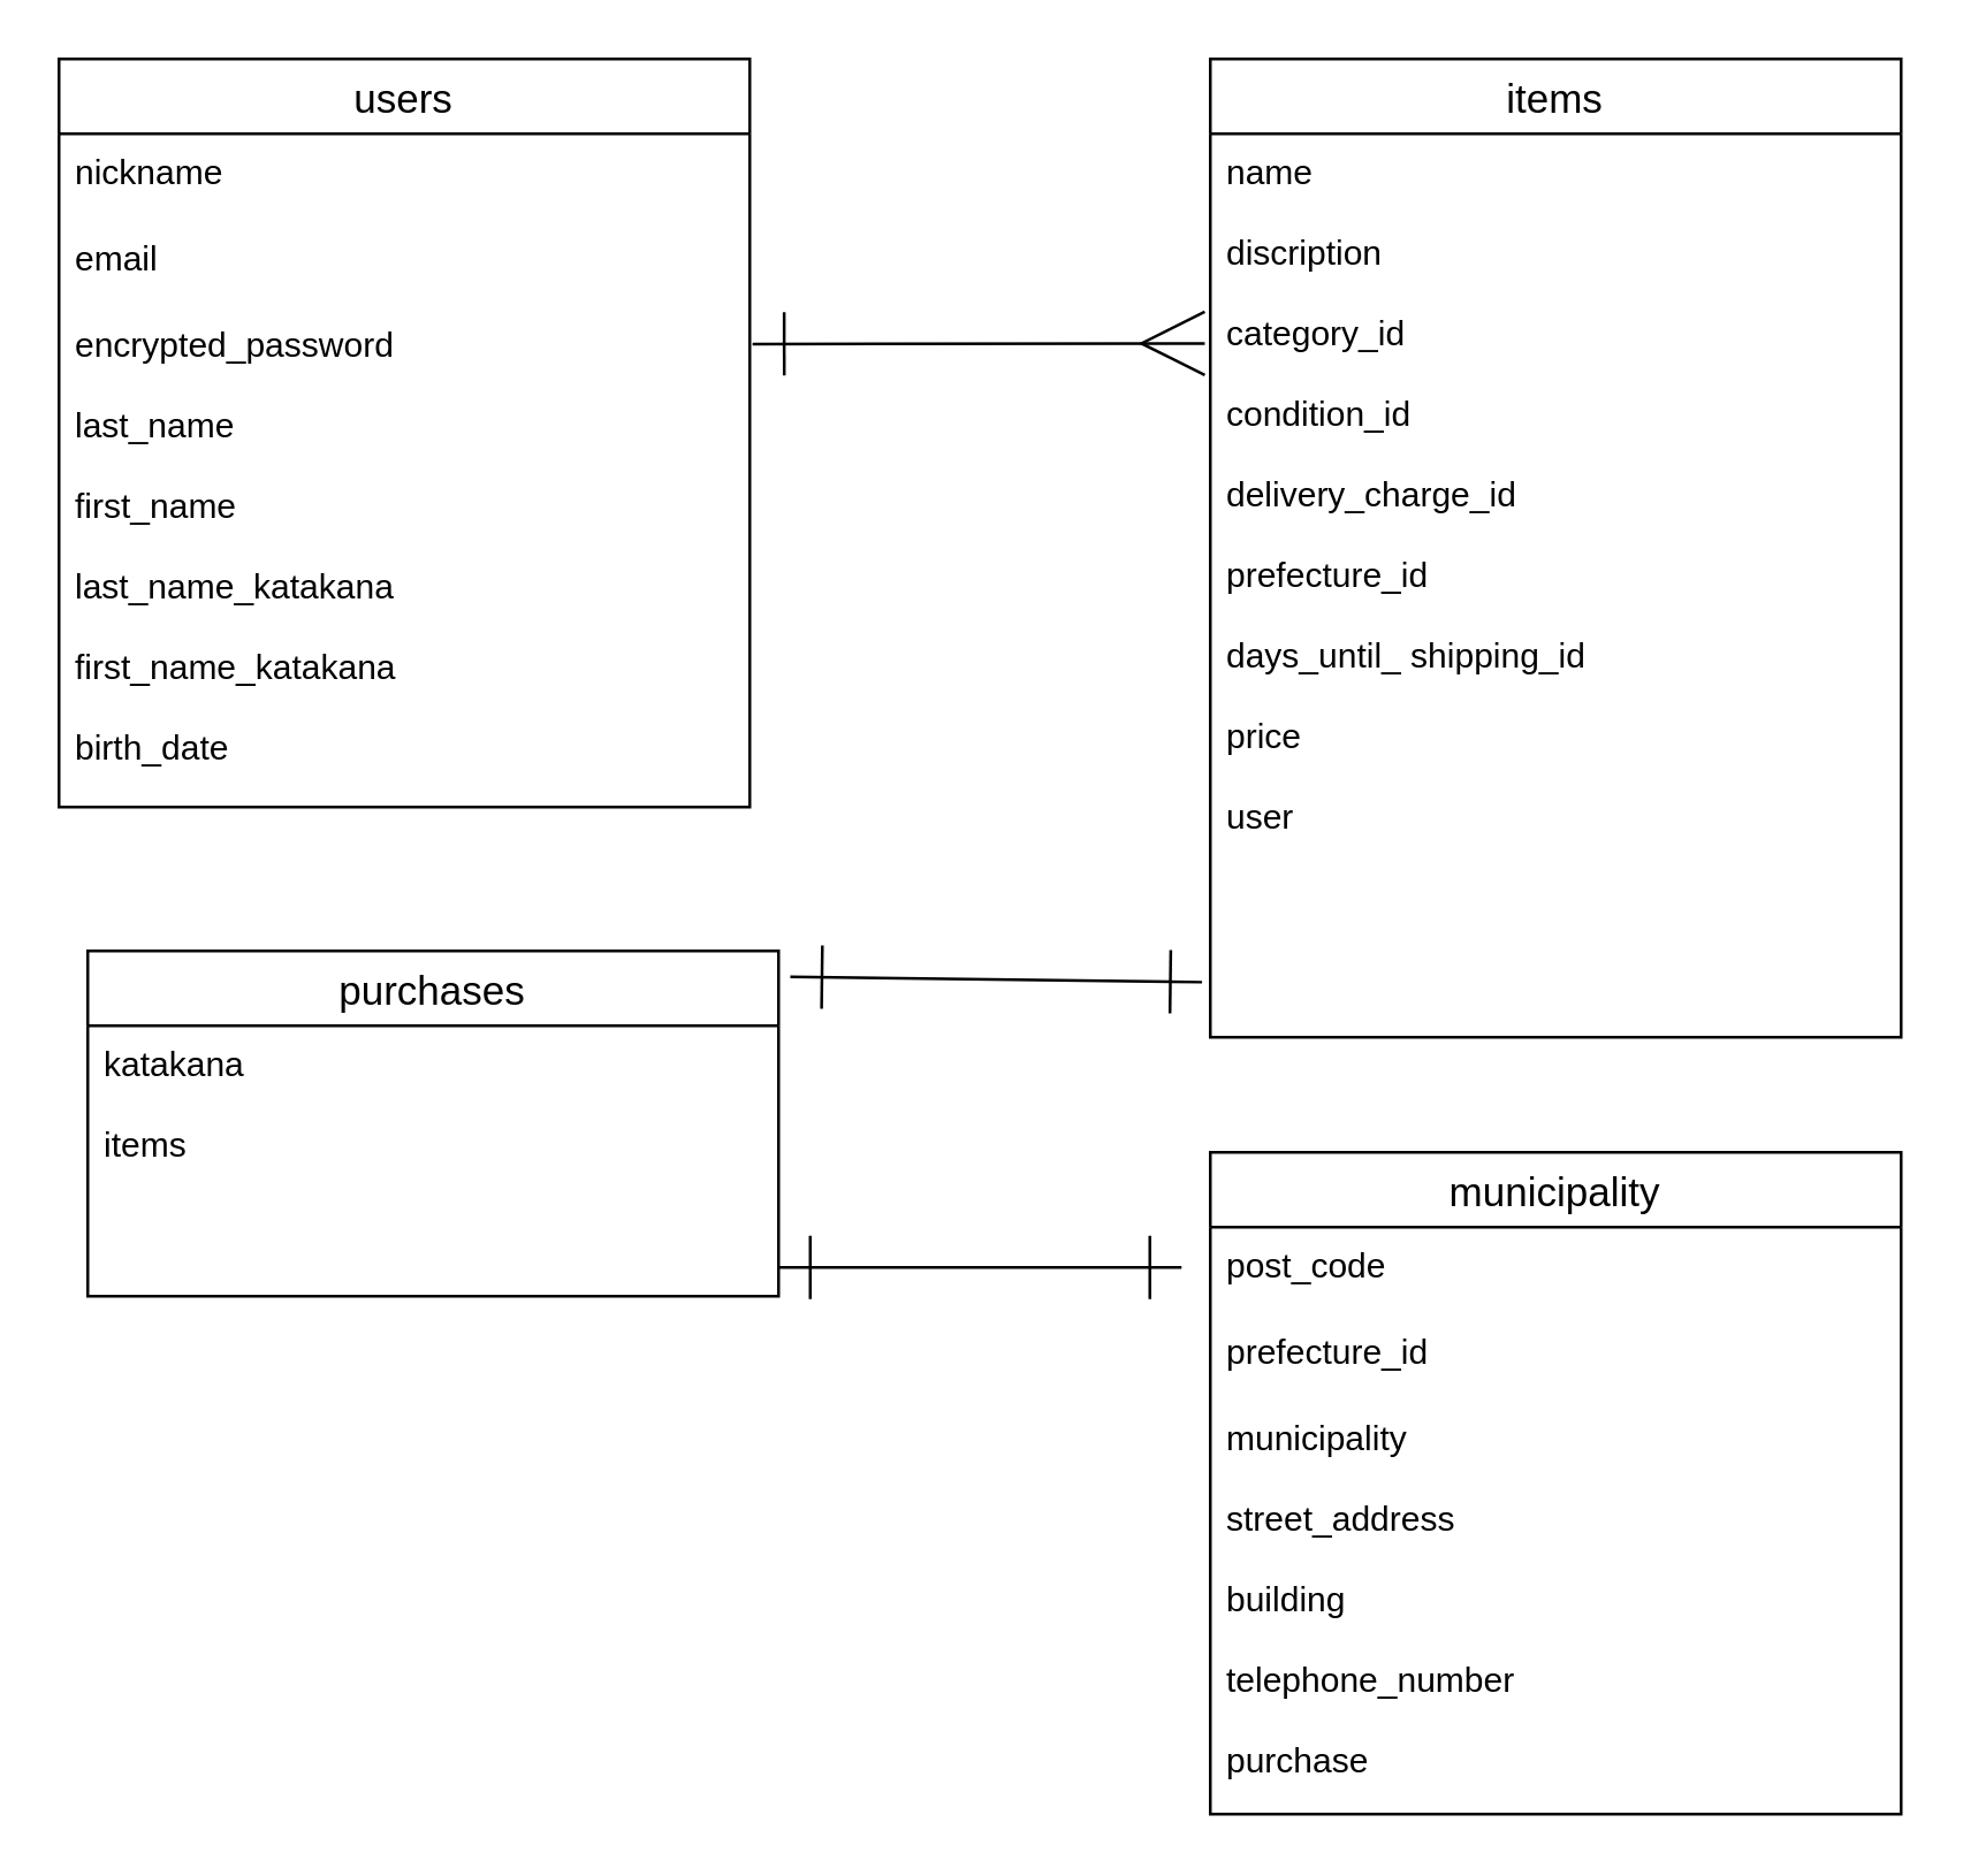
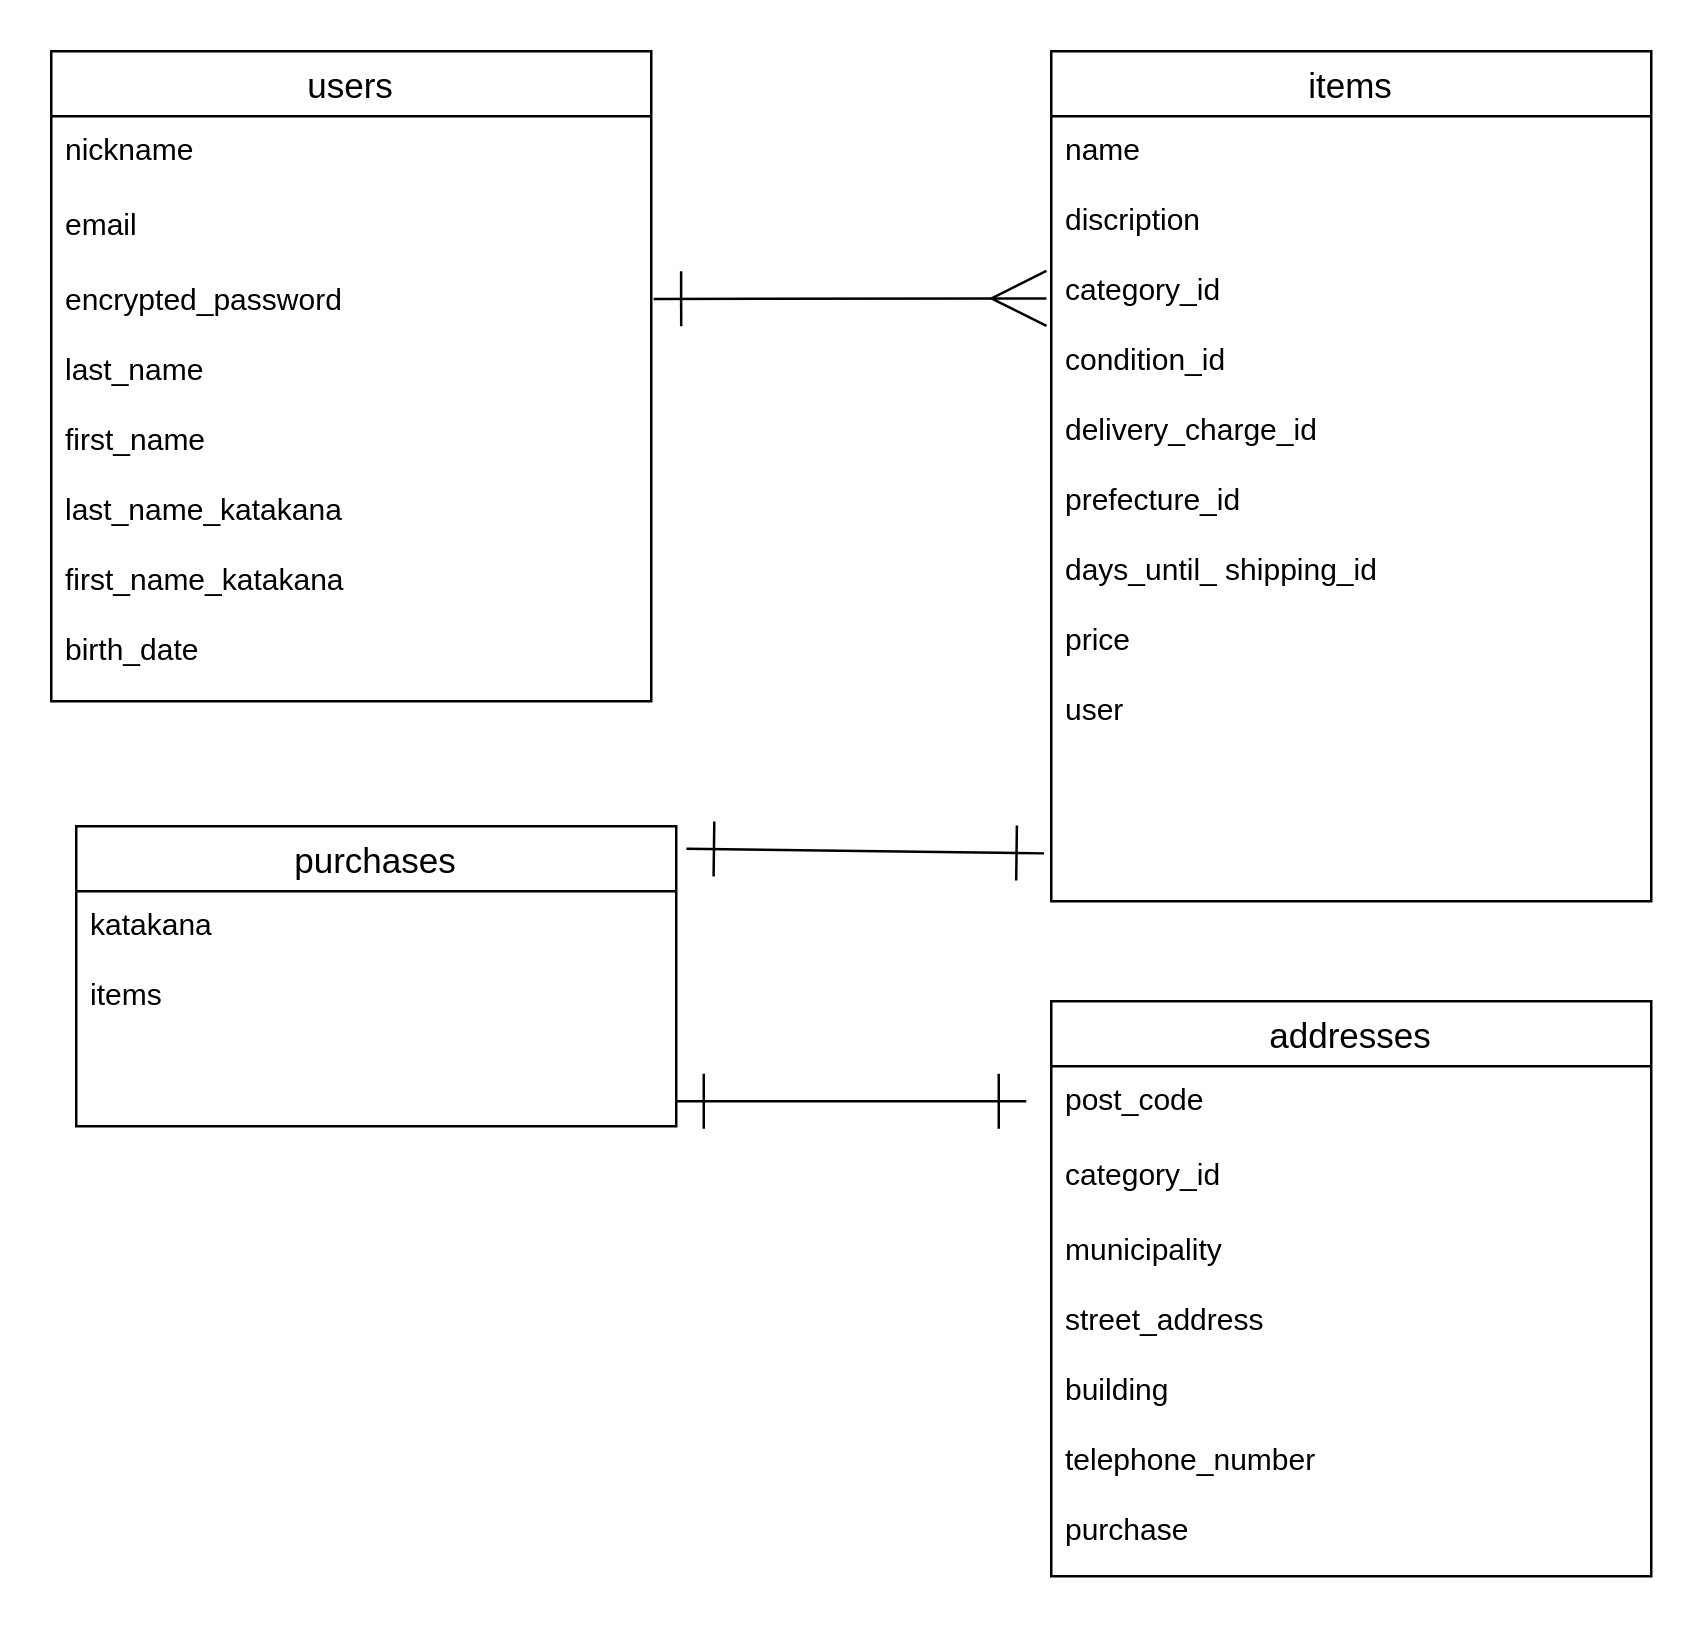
- <mxCell id="10" value="municipality" style="swimlane;fontStyle=0;childLayout=stackLayout;horizontal=1;startSize=26;horizontalStack=0;resizeParent=1;resizeParentMax=0;resizeLast=0;collapsible=1;marginBottom=0;align=center;fontSize=14;" parent="1" vertex="1"><mxGeometry x="420" y="400" width="240" height="230" as="geometry" /></mxCell>
+ <mxCell id="10" value="addresses" style="swimlane;fontStyle=0;childLayout=stackLayout;horizontal=1;startSize=26;horizontalStack=0;resizeParent=1;resizeParentMax=0;resizeLast=0;collapsible=1;marginBottom=0;align=center;fontSize=14;" parent="1" vertex="1"><mxGeometry x="420" y="400" width="240" height="230" as="geometry" /></mxCell>
- <mxCell id="12" value="prefecture_id" style="text;strokeColor=none;fillColor=none;spacingLeft=4;spacingRight=4;overflow=hidden;rotatable=0;points=[[0,0.5],[1,0.5]];portConstraint=eastwest;fontSize=12;" parent="10" vertex="1"><mxGeometry y="56" width="240" height="30" as="geometry" /></mxCell>
+ <mxCell id="12" value="category_id" style="text;strokeColor=none;fillColor=none;spacingLeft=4;spacingRight=4;overflow=hidden;rotatable=0;points=[[0,0.5],[1,0.5]];portConstraint=eastwest;fontSize=12;" parent="10" vertex="1"><mxGeometry y="56" width="240" height="30" as="geometry" /></mxCell>
